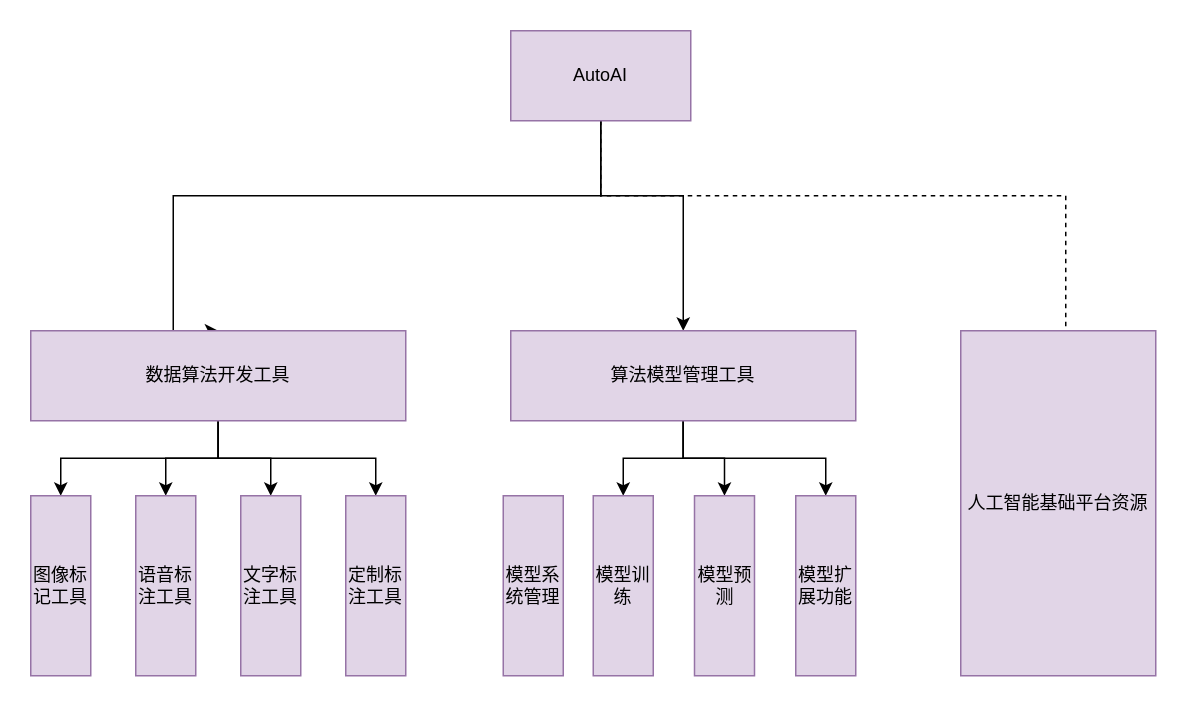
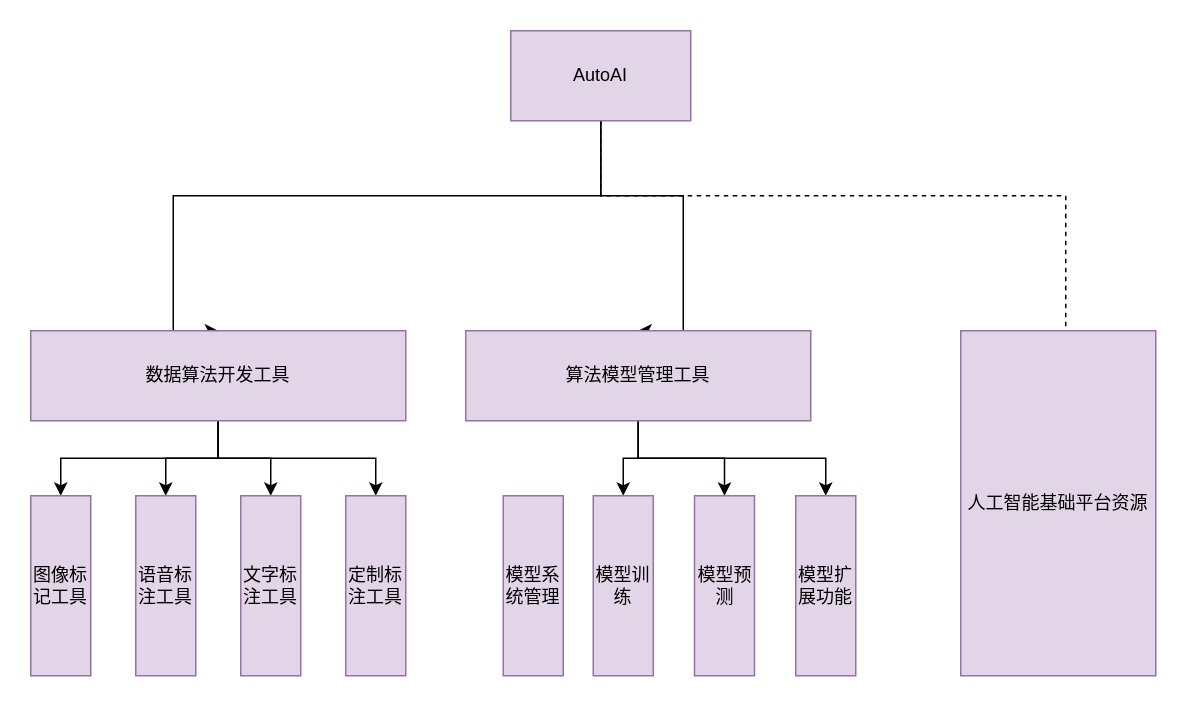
- <mxCell id="14" value="算法模型管理工具" style="rounded=0;whiteSpace=wrap;html=1;fillColor=#e1d5e7;strokeColor=#9673a6;" vertex="1" parent="1"><mxGeometry x="340" y="220" width="230" height="60" as="geometry" /></mxCell>
+ <mxCell id="14" value="算法模型管理工具" style="rounded=0;whiteSpace=wrap;html=1;fillColor=#e1d5e7;strokeColor=#9673a6;" vertex="1" parent="1"><mxGeometry x="310" y="220" width="230" height="60" as="geometry" /></mxCell>
